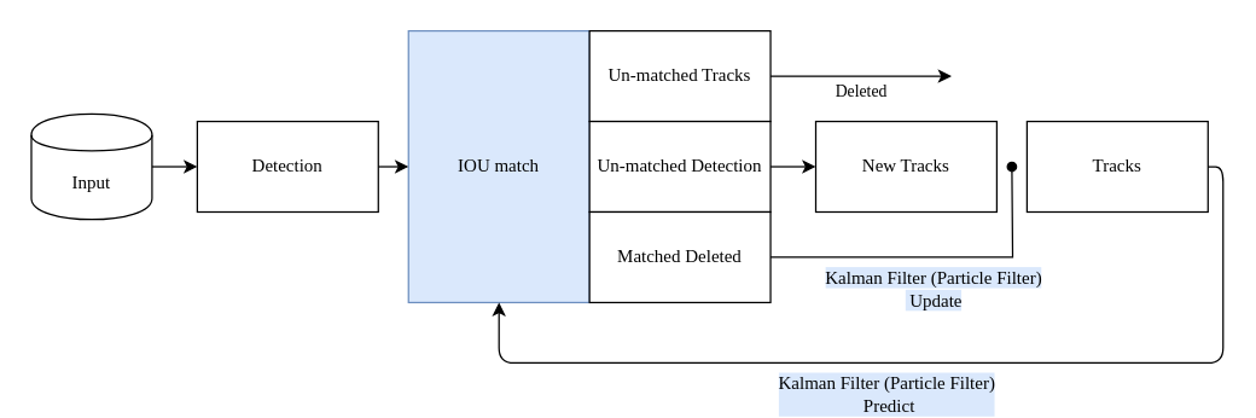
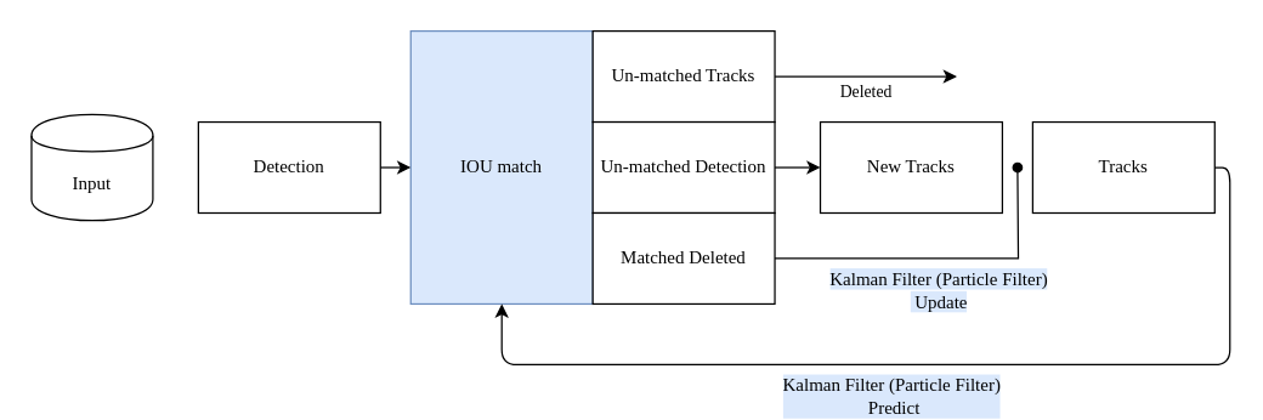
- <mxCell id="13" value="" style="endArrow=classic;html=1;entryX=0;entryY=0.5;entryDx=0;entryDy=0;" parent="1" source="12" target="2" edge="1"><mxGeometry width="50" height="50" relative="1" as="geometry"><mxPoint x="90" y="50" as="sourcePoint" /><mxPoint x="140" y="0" as="targetPoint" /></mxGeometry></mxCell>
